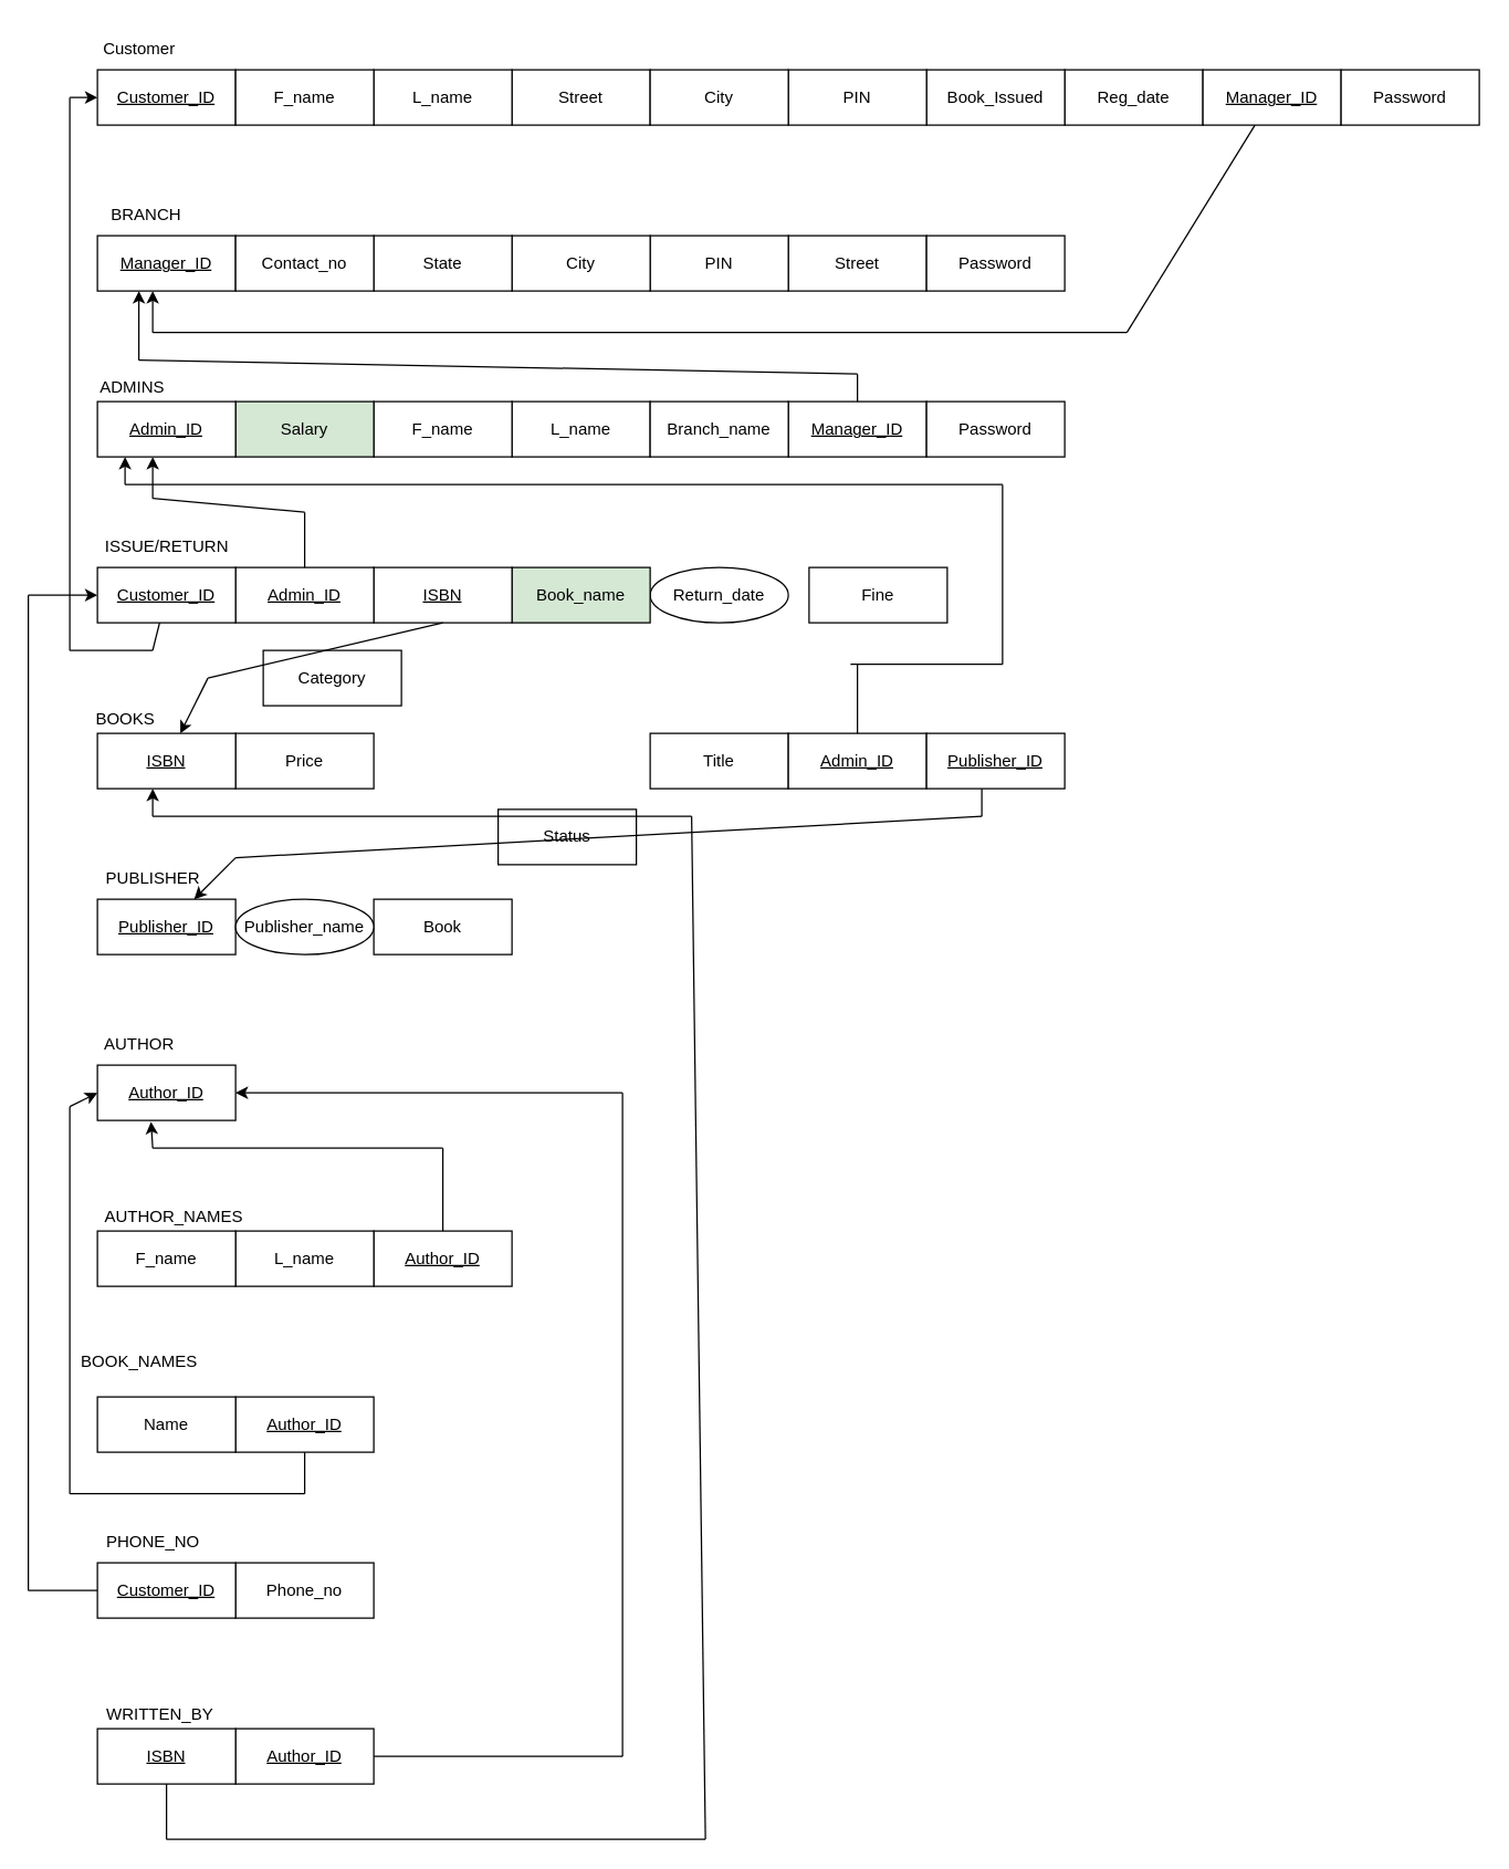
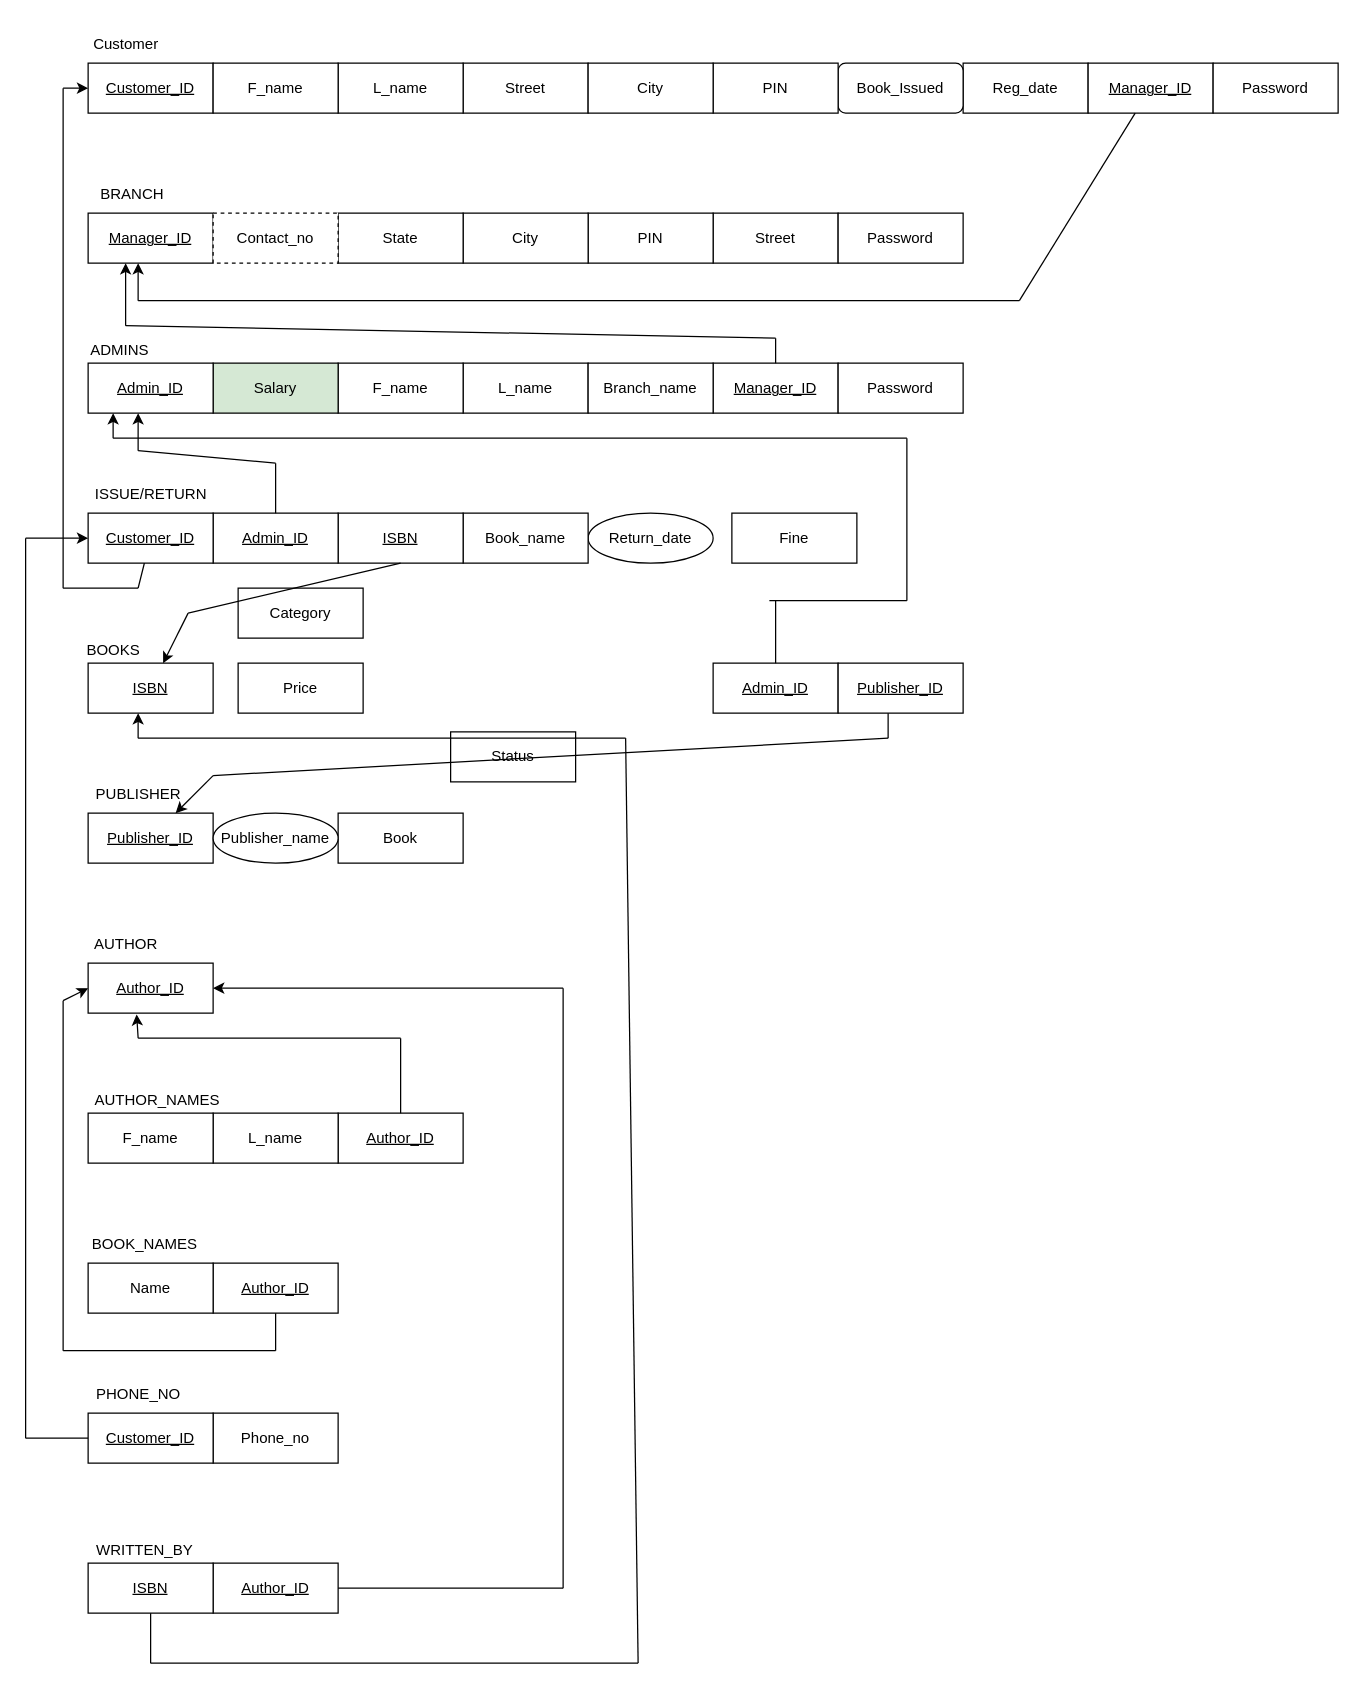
- <mxCell id="5" value="Book_Issued" style="whiteSpace=wrap;html=1;align=center;" parent="1" vertex="1"><mxGeometry x="670" y="50" width="100" height="40" as="geometry" /></mxCell>
+ <mxCell id="5" value="Book_Issued" style="whiteSpace=wrap;html=1;align=center;rounded=1;" parent="1" vertex="1"><mxGeometry x="670" y="50" width="100" height="40" as="geometry" /></mxCell>
- <mxCell id="16" value="Contact_no" style="whiteSpace=wrap;html=1;align=center;" parent="1" vertex="1"><mxGeometry x="170" y="170" width="100" height="40" as="geometry" /></mxCell>
+ <mxCell id="16" value="Contact_no" style="whiteSpace=wrap;html=1;align=center;dashed=1;" parent="1" vertex="1"><mxGeometry x="170" y="170" width="100" height="40" as="geometry" /></mxCell>
- <mxCell id="26" value="Book_name" style="whiteSpace=wrap;html=1;align=center;fillColor=#d5e8d4;" parent="1" vertex="1"><mxGeometry x="370" y="410" width="100" height="40" as="geometry" /></mxCell>
+ <mxCell id="26" value="Book_name" style="whiteSpace=wrap;html=1;align=center;" parent="1" vertex="1"><mxGeometry x="370" y="410" width="100" height="40" as="geometry" /></mxCell>
- <mxCell id="34" value="Price" style="whiteSpace=wrap;html=1;align=center;" parent="1" vertex="1"><mxGeometry x="170" y="530" width="100" height="40" as="geometry" /></mxCell>
+ <mxCell id="34" value="Price" style="whiteSpace=wrap;html=1;align=center;" parent="1" vertex="1"><mxGeometry x="190" y="530" width="100" height="40" as="geometry" /></mxCell>
- <mxCell id="31" value="Title" style="whiteSpace=wrap;html=1;align=center;" parent="1" vertex="1"><mxGeometry x="470" y="530" width="100" height="40" as="geometry" /></mxCell>
- <mxCell id="48" value="BOOK_NAMES" style="text;html=1;align=center;verticalAlign=middle;resizable=0;points=[];autosize=1;strokeColor=none;fillColor=none;" parent="1" vertex="1"><mxGeometry x="45" y="970" width="110" height="30" as="geometry" /></mxCell>
+ <mxCell id="48" value="BOOK_NAMES" style="text;html=1;align=center;verticalAlign=middle;resizable=0;points=[];autosize=1;strokeColor=none;fillColor=none;" parent="1" vertex="1"><mxGeometry x="60" y="980" width="110" height="30" as="geometry" /></mxCell>
